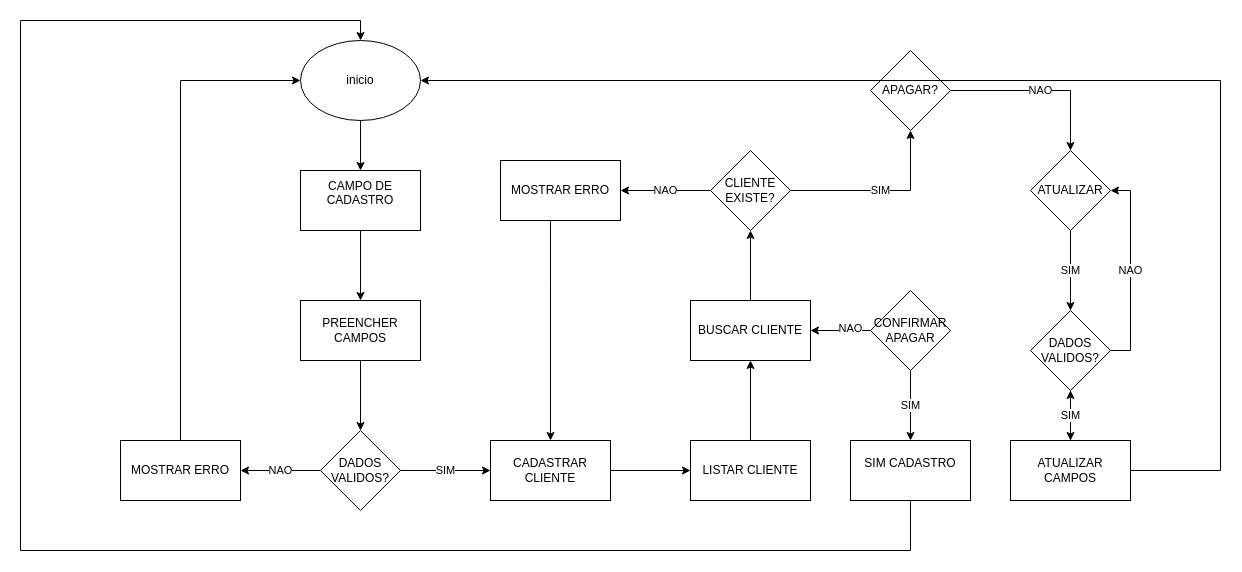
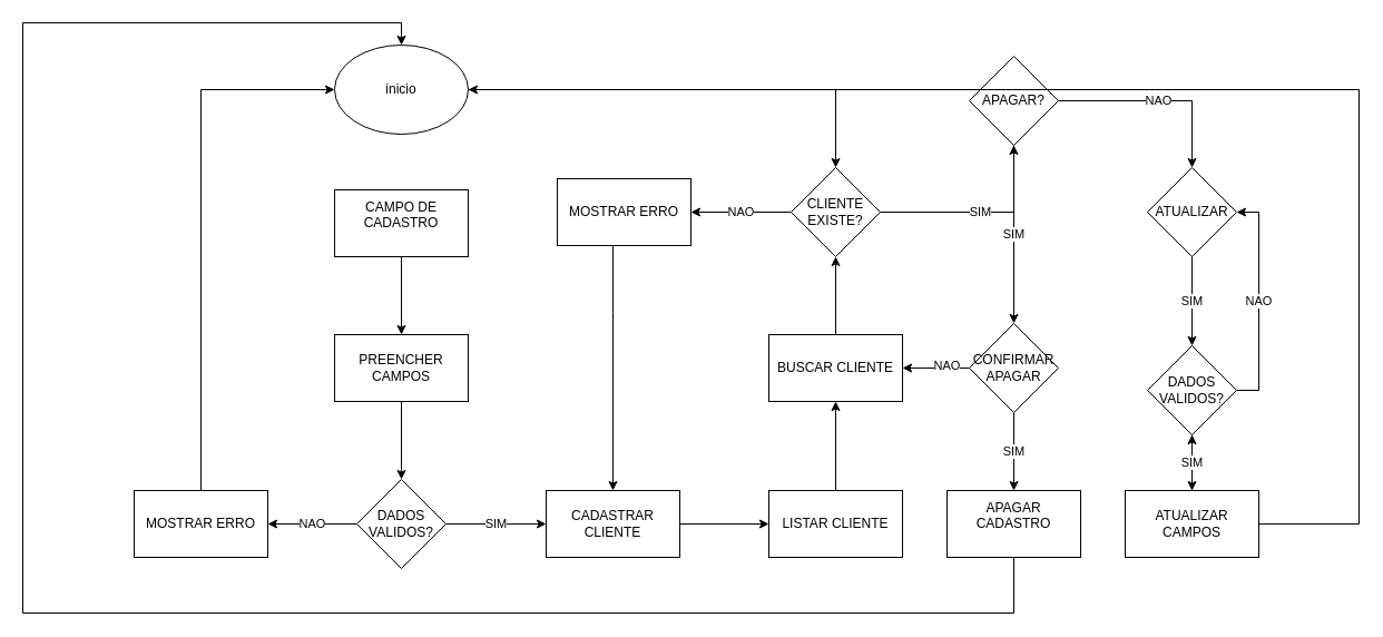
- <mxCell id="2" value="" style="edgeStyle=orthogonalEdgeStyle;rounded=0;orthogonalLoop=1;jettySize=auto;html=1;" edge="1" parent="1" source="3" target="5"><mxGeometry relative="1" as="geometry" /></mxCell>
+ <mxCell id="2" value="" style="edgeStyle=orthogonalEdgeStyle;rounded=0;orthogonalLoop=1;jettySize=auto;html=1;" edge="1" parent="1" source="3" target="21"><mxGeometry relative="1" as="geometry" /></mxCell>
+ <mxCell id="24" value="SIM" style="edgeStyle=orthogonalEdgeStyle;rounded=0;orthogonalLoop=1;jettySize=auto;html=1;" edge="1" parent="1" source="26" target="30"><mxGeometry relative="1" as="geometry" /></mxCell>
- <mxCell id="34" value="SIM CADASTRO&lt;div&gt;&lt;br&gt;&lt;/div&gt;" style="whiteSpace=wrap;html=1;" vertex="1" parent="1"><mxGeometry x="850" y="440" width="120" height="60" as="geometry" /></mxCell>
+ <mxCell id="34" value="APAGAR CADASTRO&lt;div&gt;&lt;br&gt;&lt;/div&gt;" style="whiteSpace=wrap;html=1;" vertex="1" parent="1"><mxGeometry x="850" y="440" width="120" height="60" as="geometry" /></mxCell>
